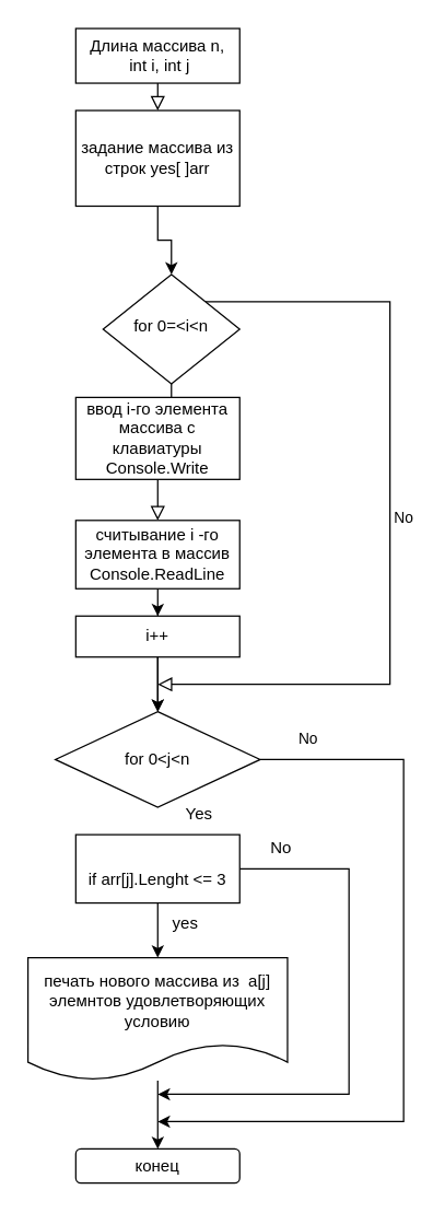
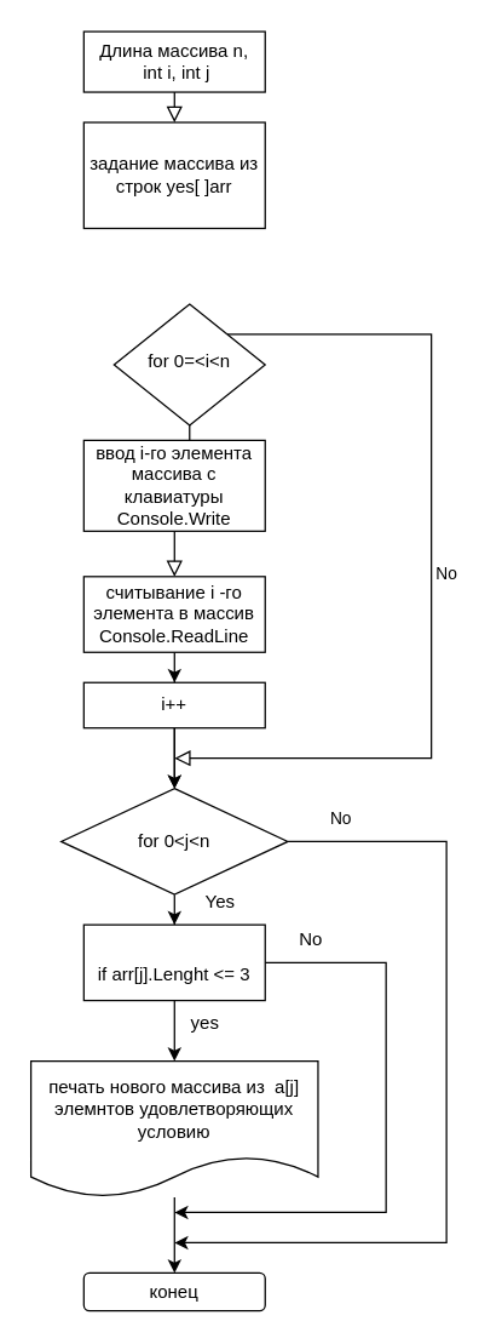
- <mxCell id="7" value="" style="edgeStyle=orthogonalEdgeStyle;rounded=0;orthogonalLoop=1;jettySize=auto;html=1;" edge="1" parent="1" source="8" target="5"><mxGeometry relative="1" as="geometry" /></mxCell>
+ <mxCell id="20" value="" style="edgeStyle=orthogonalEdgeStyle;rounded=0;orthogonalLoop=1;jettySize=auto;html=1;" edge="1" parent="1" source="21" target="13"><mxGeometry relative="1" as="geometry" /></mxCell>
